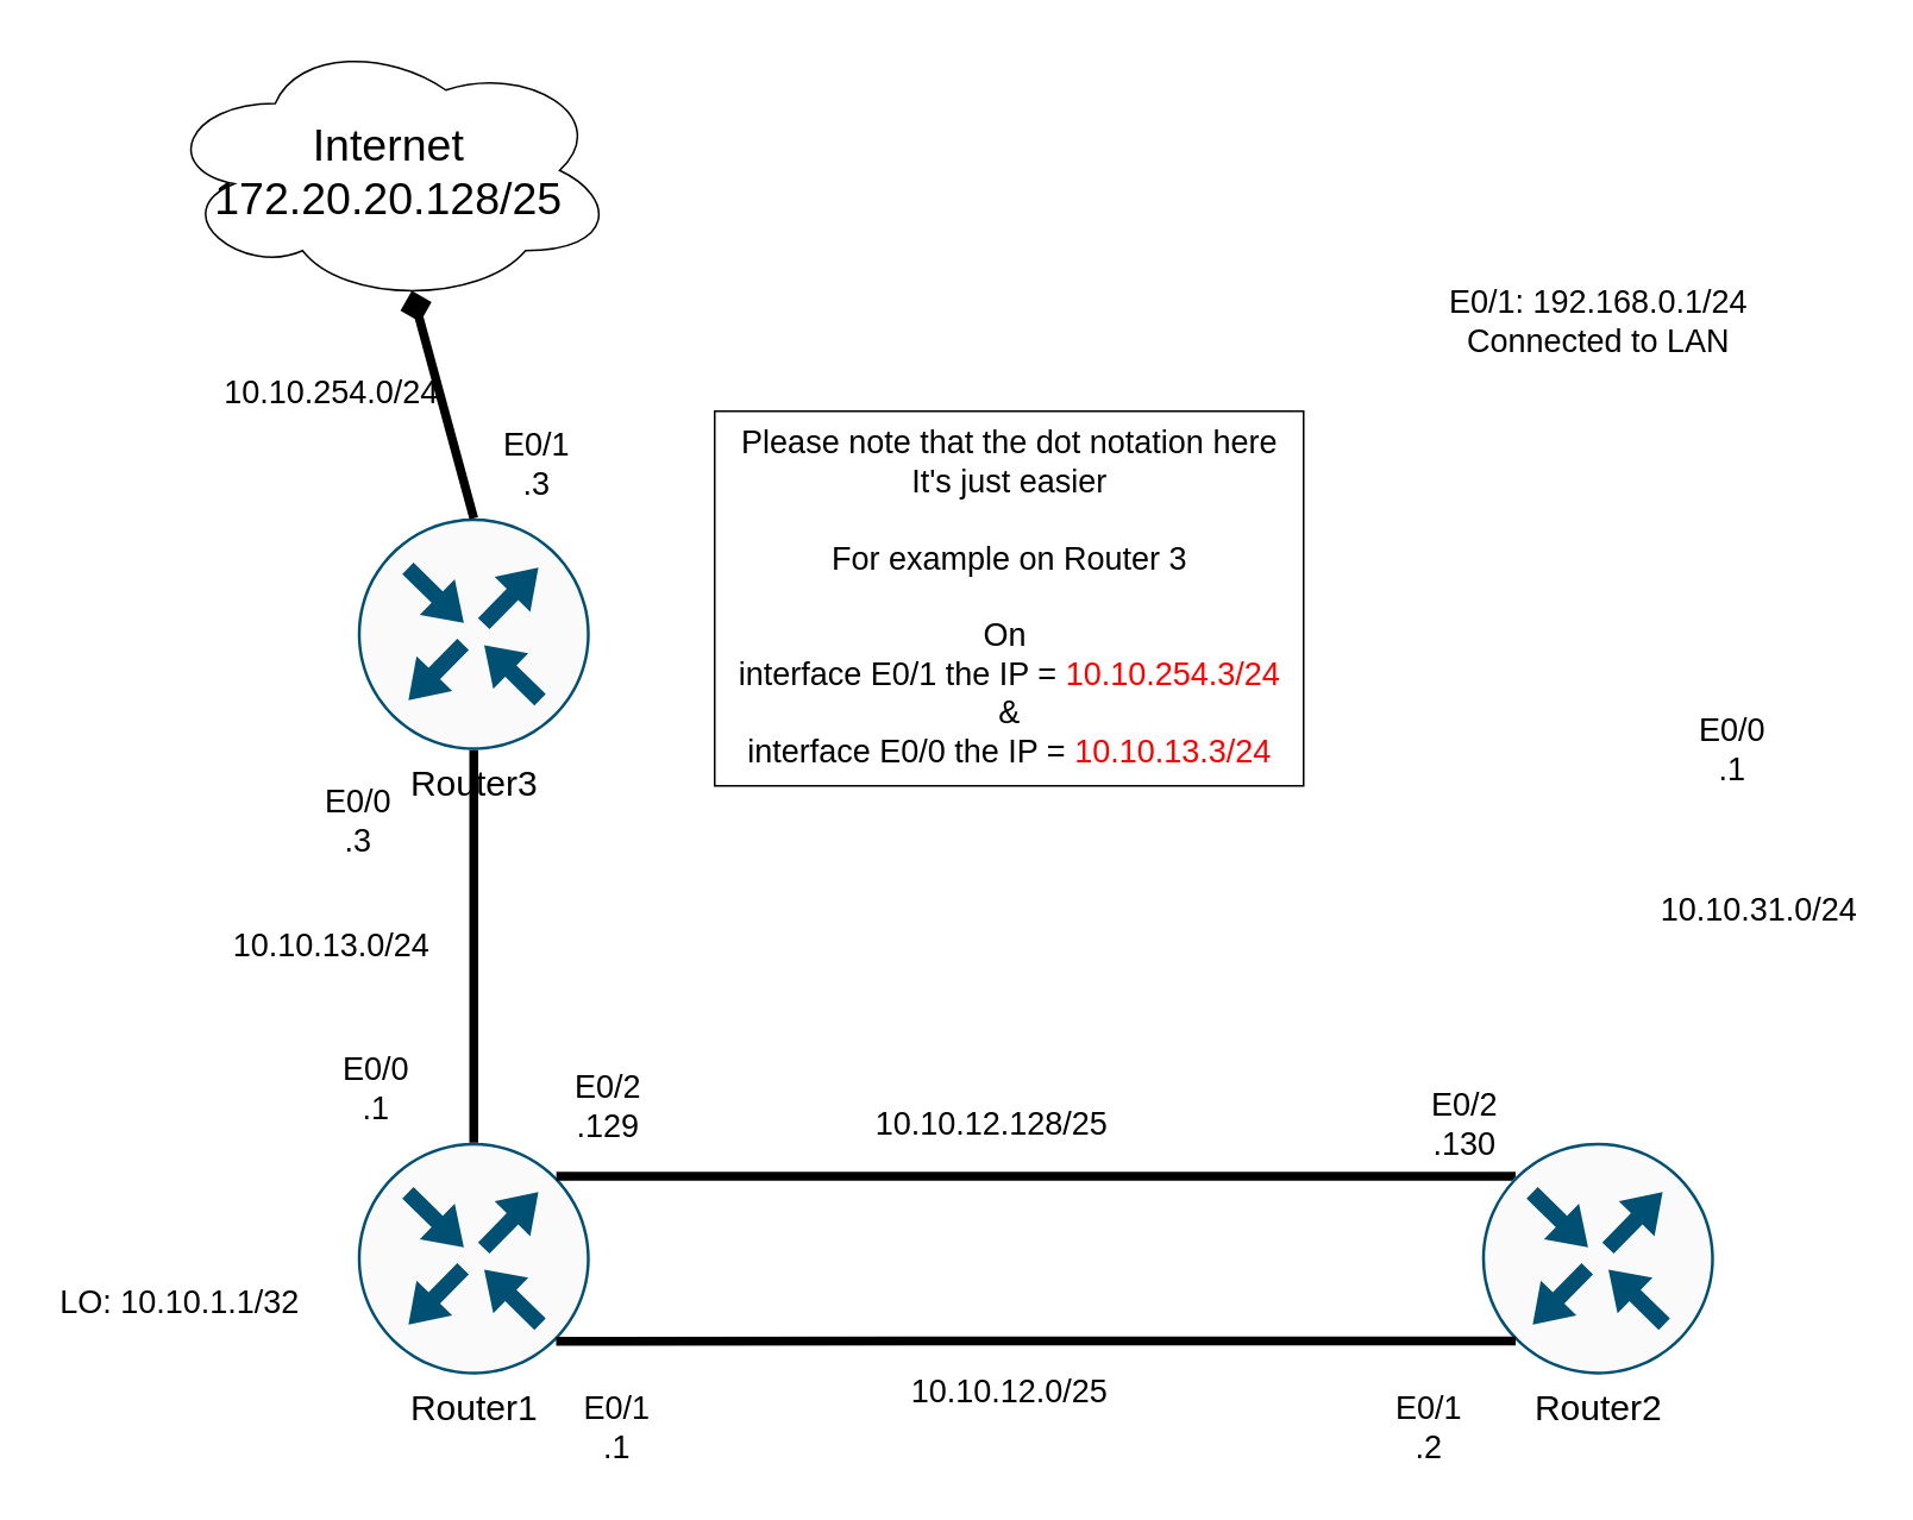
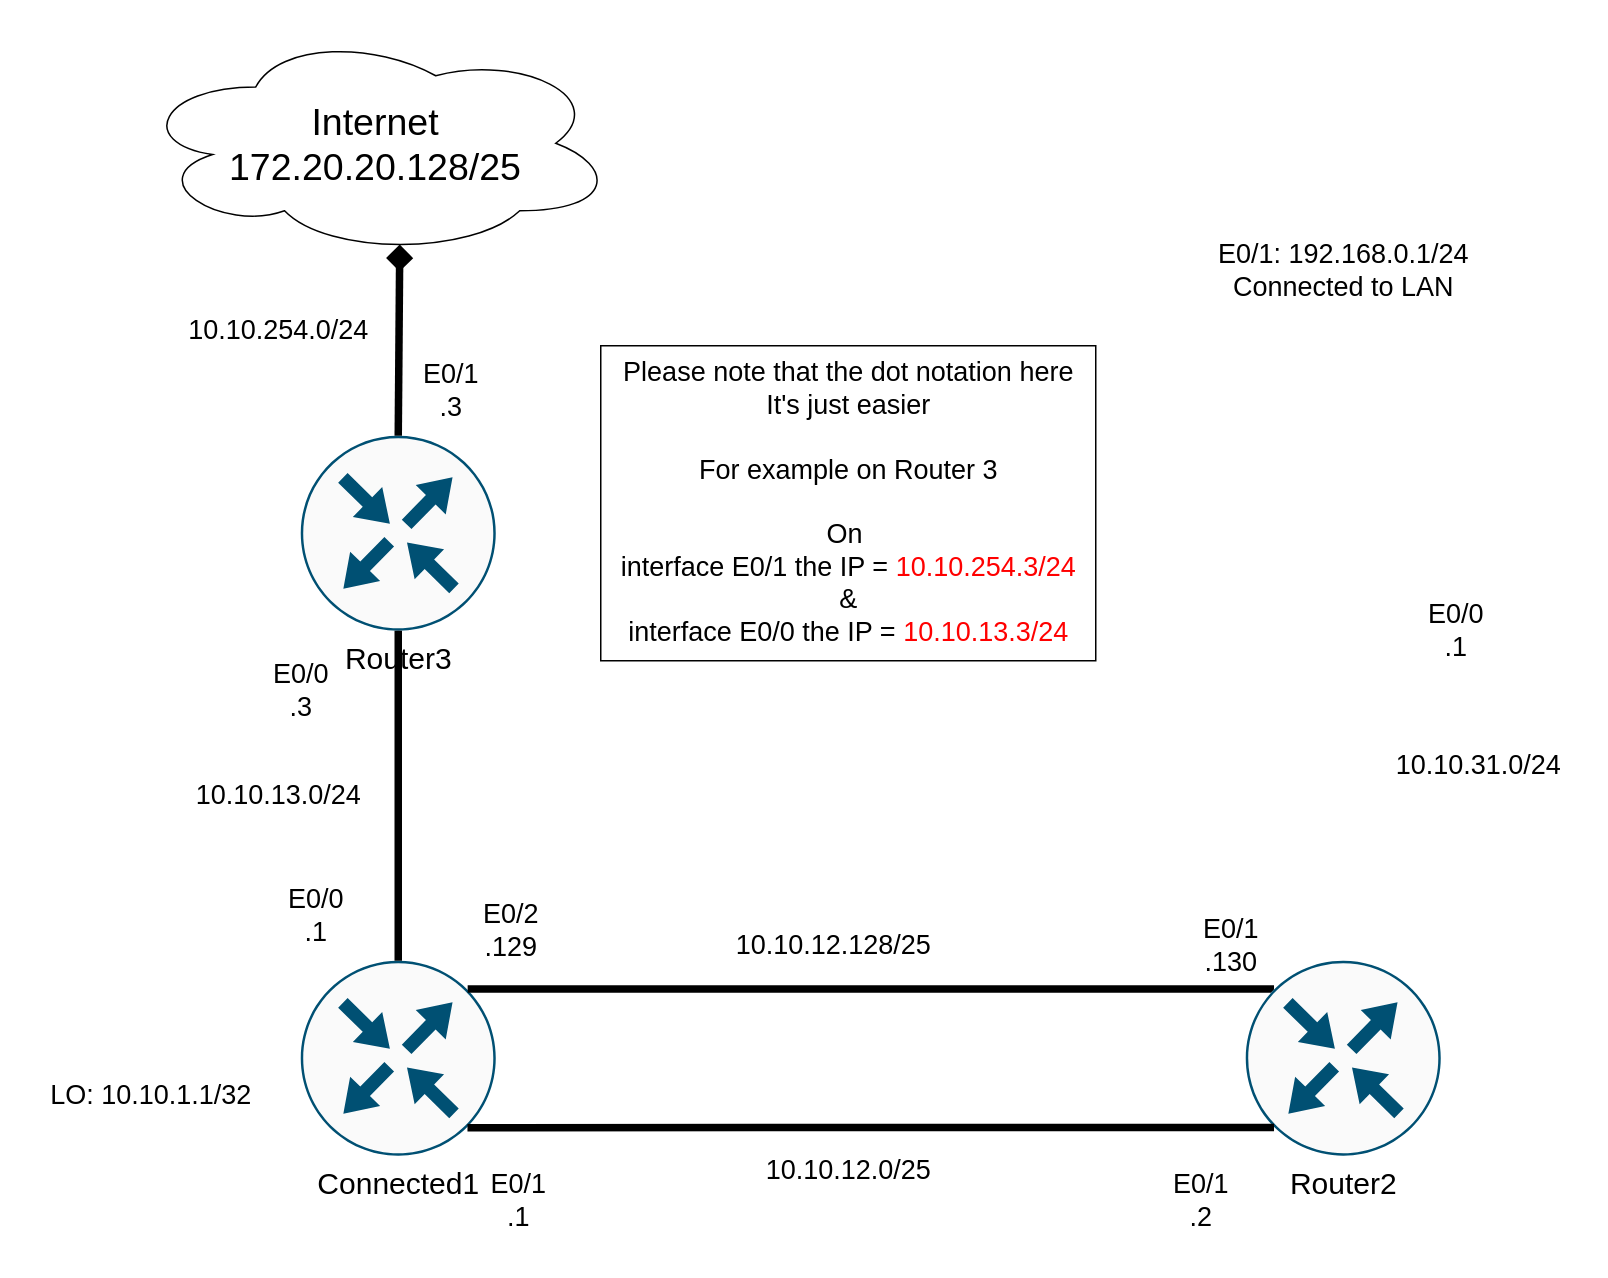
- <mxCell id="2" value="&lt;font style=&quot;font-size: 25px;&quot;&gt;Internet&lt;/font&gt;&lt;div style=&quot;font-size: 25px;&quot;&gt;&lt;font style=&quot;font-size: 25px;&quot;&gt;172.20.20.128/25&lt;/font&gt;&lt;/div&gt;" style="ellipse;shape=cloud;whiteSpace=wrap;html=1;" vertex="1" parent="1"><mxGeometry x="90" y="20" width="255" height="150" as="geometry" /></mxCell>
+ <mxCell id="2" value="&lt;font style=&quot;font-size: 25px;&quot;&gt;Internet&lt;/font&gt;&lt;div style=&quot;font-size: 25px;&quot;&gt;&lt;font style=&quot;font-size: 25px;&quot;&gt;172.20.20.128/25&lt;/font&gt;&lt;/div&gt;" style="ellipse;shape=cloud;whiteSpace=wrap;html=1;" vertex="1" parent="1"><mxGeometry x="90" y="20" width="320" height="150" as="geometry" /></mxCell>
- <mxCell id="20" value="&lt;font style=&quot;font-size: 18px;&quot;&gt;E0/2&lt;/font&gt;&lt;div style=&quot;font-size: 18px;&quot;&gt;&lt;font style=&quot;font-size: 18px;&quot;&gt;.130&lt;/font&gt;&lt;/div&gt;" style="text;html=1;align=center;verticalAlign=middle;resizable=0;points=[];autosize=1;strokeColor=none;fillColor=none;" vertex="1" parent="1"><mxGeometry x="790" y="600" width="60" height="60" as="geometry" /></mxCell>
+ <mxCell id="20" value="&lt;font style=&quot;font-size: 18px;&quot;&gt;E0/1&lt;/font&gt;&lt;div style=&quot;font-size: 18px;&quot;&gt;&lt;font style=&quot;font-size: 18px;&quot;&gt;.130&lt;/font&gt;&lt;/div&gt;" style="text;html=1;align=center;verticalAlign=middle;resizable=0;points=[];autosize=1;strokeColor=none;fillColor=none;" vertex="1" parent="1"><mxGeometry x="790" y="600" width="60" height="60" as="geometry" /></mxCell>
- <mxCell id="4" value="&lt;font style=&quot;font-size: 20px;&quot;&gt;Router1&lt;/font&gt;" style="sketch=0;points=[[0.5,0,0],[1,0.5,0],[0.5,1,0],[0,0.5,0],[0.145,0.145,0],[0.856,0.145,0],[0.855,0.856,0],[0.145,0.855,0]];verticalLabelPosition=bottom;html=1;verticalAlign=top;aspect=fixed;align=center;pointerEvents=1;shape=mxgraph.cisco19.rect;prIcon=router;fillColor=#FAFAFA;strokeColor=#005073;" vertex="1" parent="1"><mxGeometry x="200" y="640" width="130" height="130" as="geometry" /></mxCell>
+ <mxCell id="4" value="&lt;font style=&quot;font-size: 20px;&quot;&gt;Connected1&lt;/font&gt;" style="sketch=0;points=[[0.5,0,0],[1,0.5,0],[0.5,1,0],[0,0.5,0],[0.145,0.145,0],[0.856,0.145,0],[0.855,0.856,0],[0.145,0.855,0]];verticalLabelPosition=bottom;html=1;verticalAlign=top;aspect=fixed;align=center;pointerEvents=1;shape=mxgraph.cisco19.rect;prIcon=router;fillColor=#FAFAFA;strokeColor=#005073;" vertex="1" parent="1"><mxGeometry x="200" y="640" width="130" height="130" as="geometry" /></mxCell>
